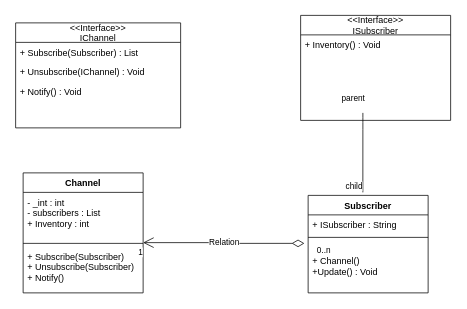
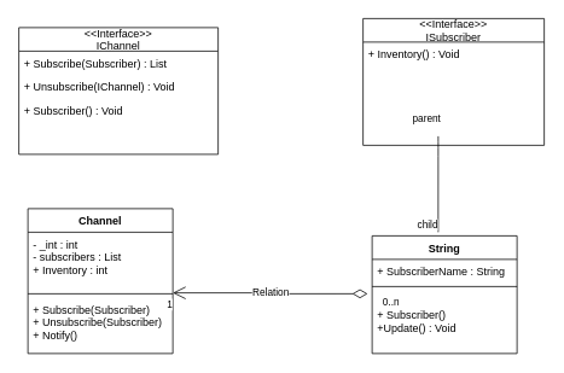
- <mxCell id="5" value="+ Notify() : Void" style="text;strokeColor=none;fillColor=none;align=left;verticalAlign=top;spacingLeft=4;spacingRight=4;overflow=hidden;rotatable=0;points=[[0,0.5],[1,0.5]];portConstraint=eastwest;" vertex="1" parent="2"><mxGeometry y="78" width="220" height="62" as="geometry" /></mxCell>
+ <mxCell id="5" value="+ Subscriber() : Void" style="text;strokeColor=none;fillColor=none;align=left;verticalAlign=top;spacingLeft=4;spacingRight=4;overflow=hidden;rotatable=0;points=[[0,0.5],[1,0.5]];portConstraint=eastwest;" vertex="1" parent="2"><mxGeometry y="78" width="220" height="62" as="geometry" /></mxCell>
- <mxCell id="12" value="Subscriber" style="swimlane;fontStyle=1;align=center;verticalAlign=top;childLayout=stackLayout;horizontal=1;startSize=26;horizontalStack=0;resizeParent=1;resizeParentMax=0;resizeLast=0;collapsible=1;marginBottom=0;" vertex="1" parent="1"><mxGeometry x="410" y="260" width="160" height="130" as="geometry" /></mxCell>
+ <mxCell id="12" value="String" style="swimlane;fontStyle=1;align=center;verticalAlign=top;childLayout=stackLayout;horizontal=1;startSize=26;horizontalStack=0;resizeParent=1;resizeParentMax=0;resizeLast=0;collapsible=1;marginBottom=0;" vertex="1" parent="1"><mxGeometry x="410" y="260" width="160" height="130" as="geometry" /></mxCell>
- <mxCell id="13" value="+ ISubscriber : String" style="text;strokeColor=none;fillColor=none;align=left;verticalAlign=top;spacingLeft=4;spacingRight=4;overflow=hidden;rotatable=0;points=[[0,0.5],[1,0.5]];portConstraint=eastwest;" vertex="1" parent="12"><mxGeometry y="26" width="160" height="26" as="geometry" /></mxCell>
+ <mxCell id="13" value="+ SubscriberName : String" style="text;strokeColor=none;fillColor=none;align=left;verticalAlign=top;spacingLeft=4;spacingRight=4;overflow=hidden;rotatable=0;points=[[0,0.5],[1,0.5]];portConstraint=eastwest;" vertex="1" parent="12"><mxGeometry y="26" width="160" height="26" as="geometry" /></mxCell>
- <mxCell id="15" value="&#10;+ Channel()&#10;+Update() : Void" style="text;strokeColor=none;fillColor=none;align=left;verticalAlign=top;spacingLeft=4;spacingRight=4;overflow=hidden;rotatable=0;points=[[0,0.5],[1,0.5]];portConstraint=eastwest;" vertex="1" parent="12"><mxGeometry y="60" width="160" height="70" as="geometry" /></mxCell>
+ <mxCell id="15" value="&#10;+ Subscriber()&#10;+Update() : Void" style="text;strokeColor=none;fillColor=none;align=left;verticalAlign=top;spacingLeft=4;spacingRight=4;overflow=hidden;rotatable=0;points=[[0,0.5],[1,0.5]];portConstraint=eastwest;" vertex="1" parent="12"><mxGeometry y="60" width="160" height="70" as="geometry" /></mxCell>
